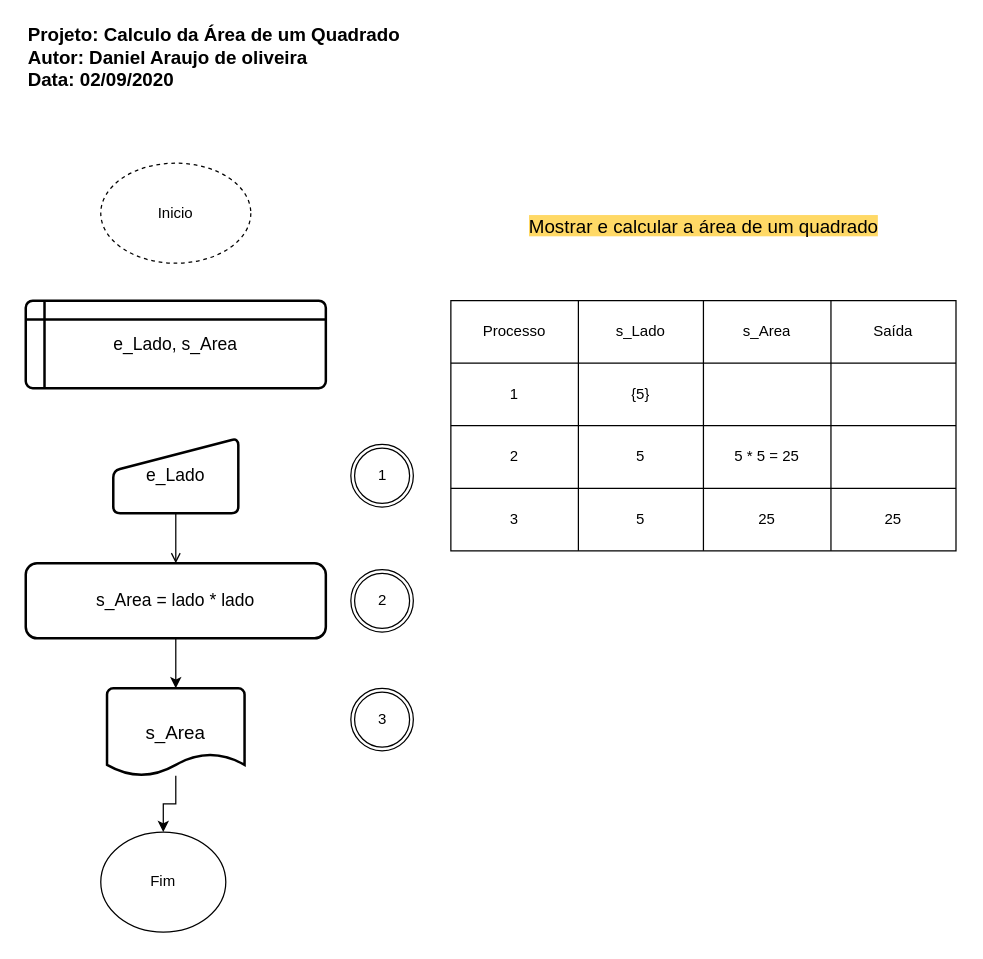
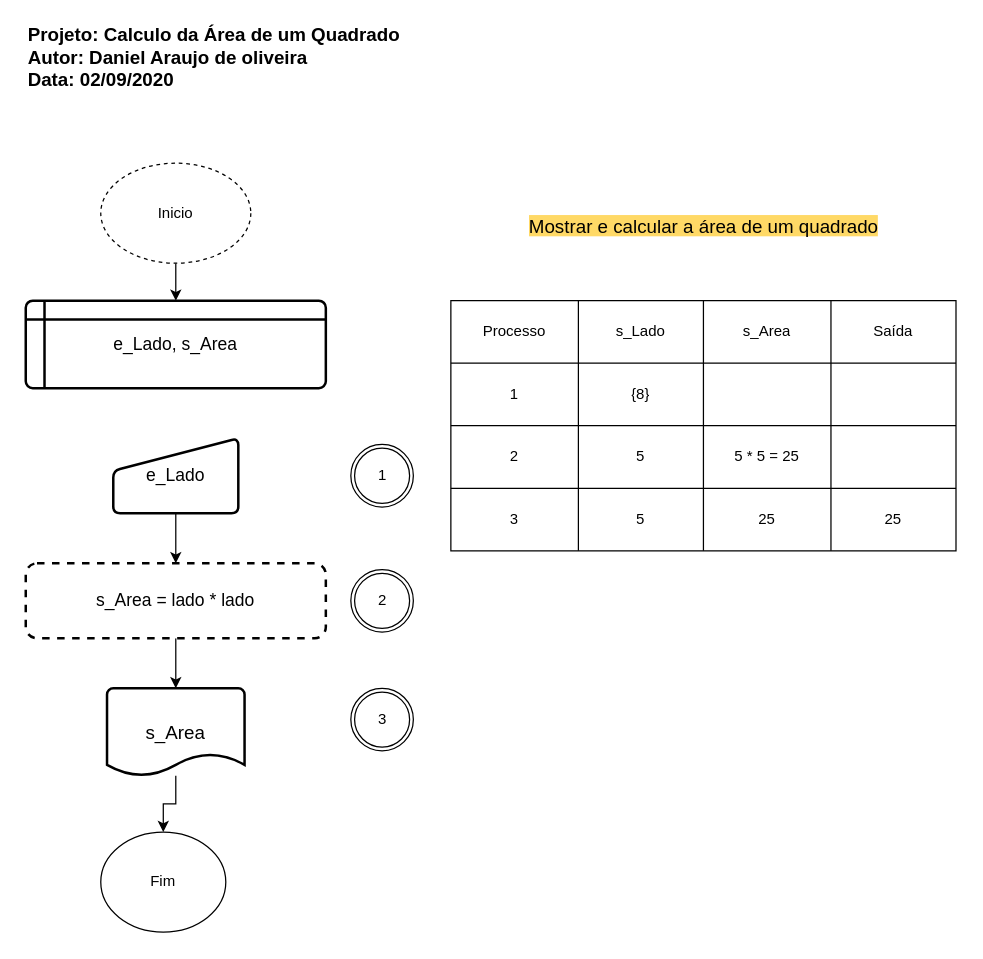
+ <mxCell id="2" value="" style="edgeStyle=orthogonalEdgeStyle;rounded=0;orthogonalLoop=1;jettySize=auto;html=1;" parent="1" source="3" target="6" edge="1"><mxGeometry relative="1" as="geometry" /></mxCell>
- <mxCell id="19" value="{5}" style="shape=partialRectangle;html=1;whiteSpace=wrap;connectable=0;overflow=hidden;fillColor=none;top=0;left=0;bottom=0;right=0;" parent="17" vertex="1"><mxGeometry x="102" width="100" height="50" as="geometry" /></mxCell>
+ <mxCell id="19" value="{8}" style="shape=partialRectangle;html=1;whiteSpace=wrap;connectable=0;overflow=hidden;fillColor=none;top=0;left=0;bottom=0;right=0;" parent="17" vertex="1"><mxGeometry x="102" width="100" height="50" as="geometry" /></mxCell>
- <mxCell id="4" value="" style="edgeStyle=orthogonalEdgeStyle;rounded=0;orthogonalLoop=1;jettySize=auto;html=1;endArrow=open;" parent="1" source="5" target="10" edge="1"><mxGeometry relative="1" as="geometry" /></mxCell>
+ <mxCell id="4" value="" style="edgeStyle=orthogonalEdgeStyle;rounded=0;orthogonalLoop=1;jettySize=auto;html=1;" parent="1" source="5" target="10" edge="1"><mxGeometry relative="1" as="geometry" /></mxCell>
- <mxCell id="10" value="&lt;font style=&quot;font-size: 14px&quot;&gt;s_Area = lado * lado&lt;/font&gt;" style="rounded=1;whiteSpace=wrap;html=1;strokeWidth=2;" parent="1" vertex="1"><mxGeometry x="20" y="450" width="240" height="60" as="geometry" /></mxCell>
+ <mxCell id="10" value="&lt;font style=&quot;font-size: 14px&quot;&gt;s_Area = lado * lado&lt;/font&gt;" style="rounded=1;whiteSpace=wrap;html=1;strokeWidth=2;dashed=1;" parent="1" vertex="1"><mxGeometry x="20" y="450" width="240" height="60" as="geometry" /></mxCell>
